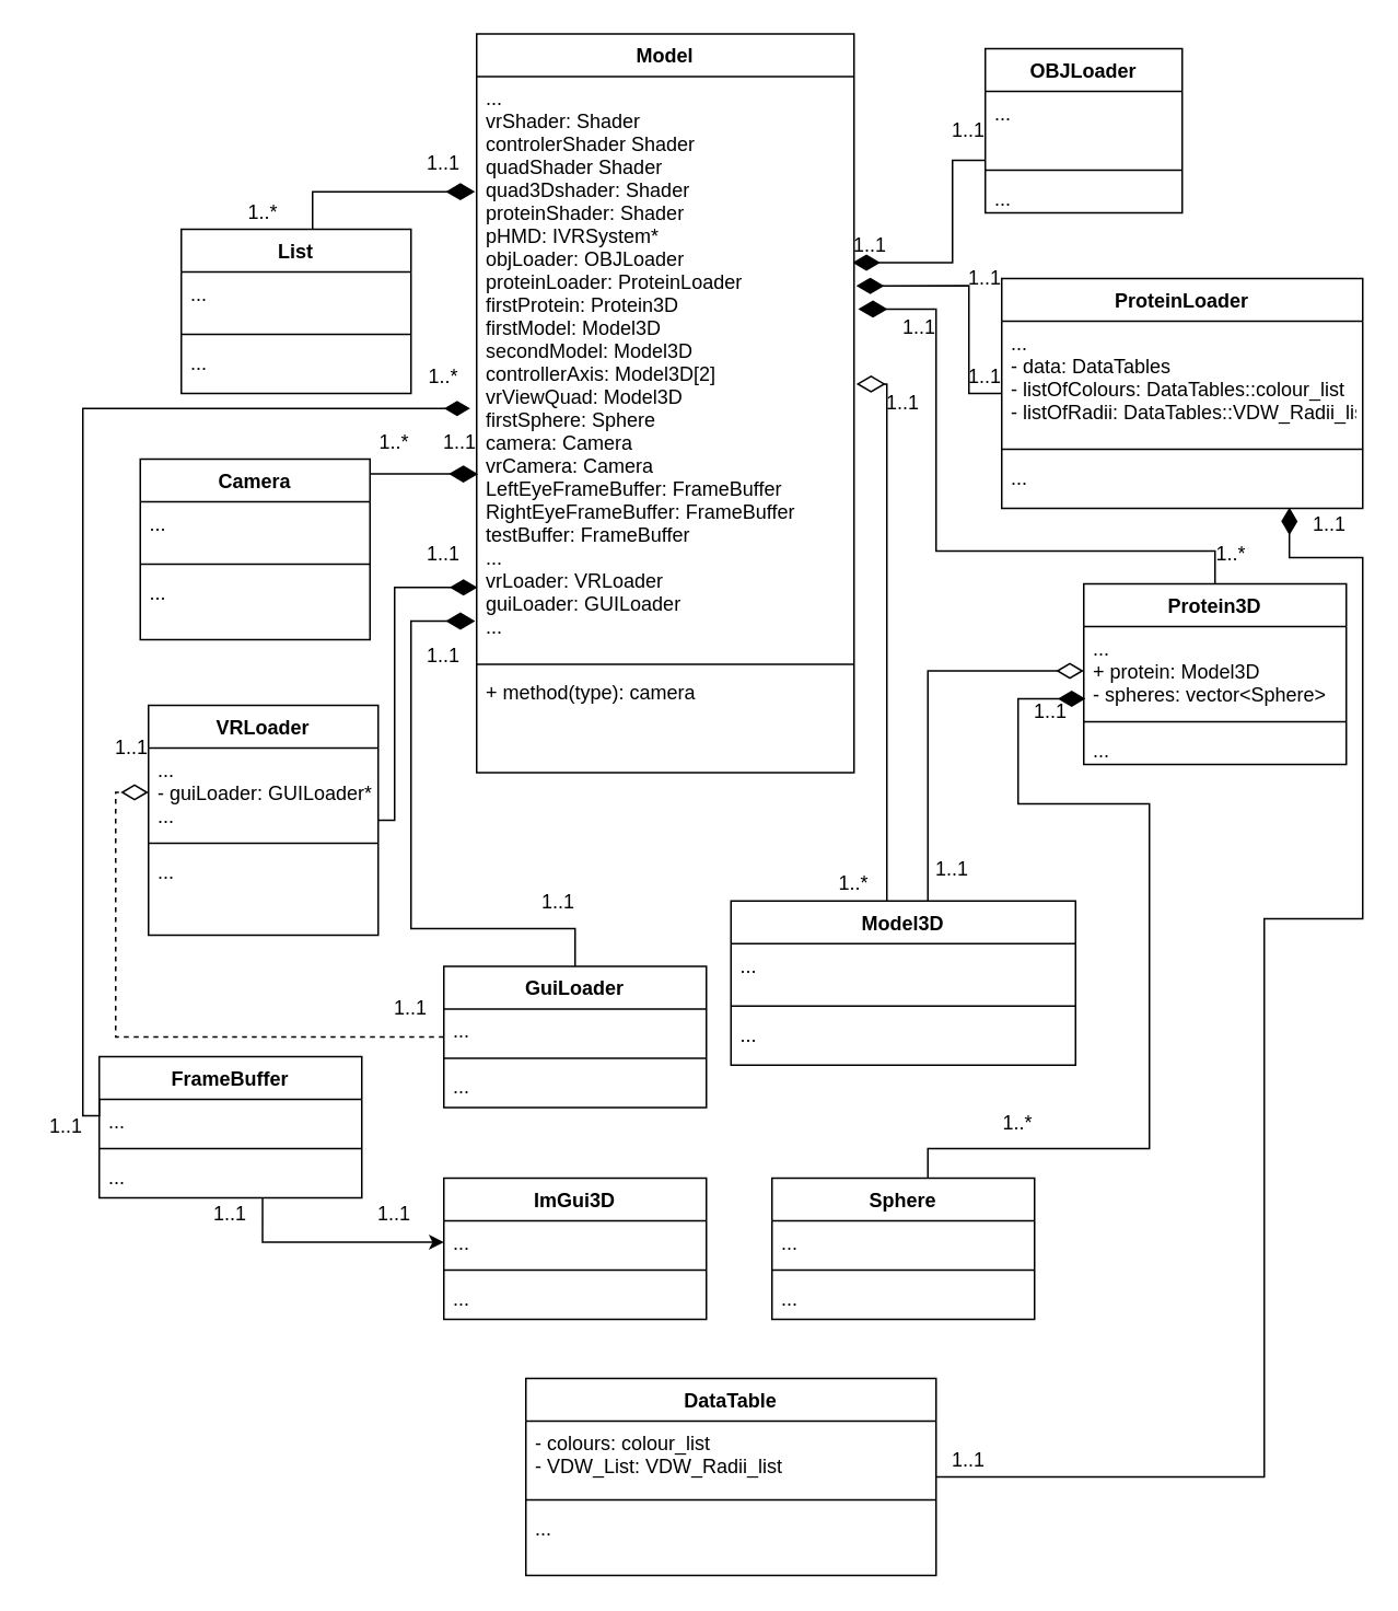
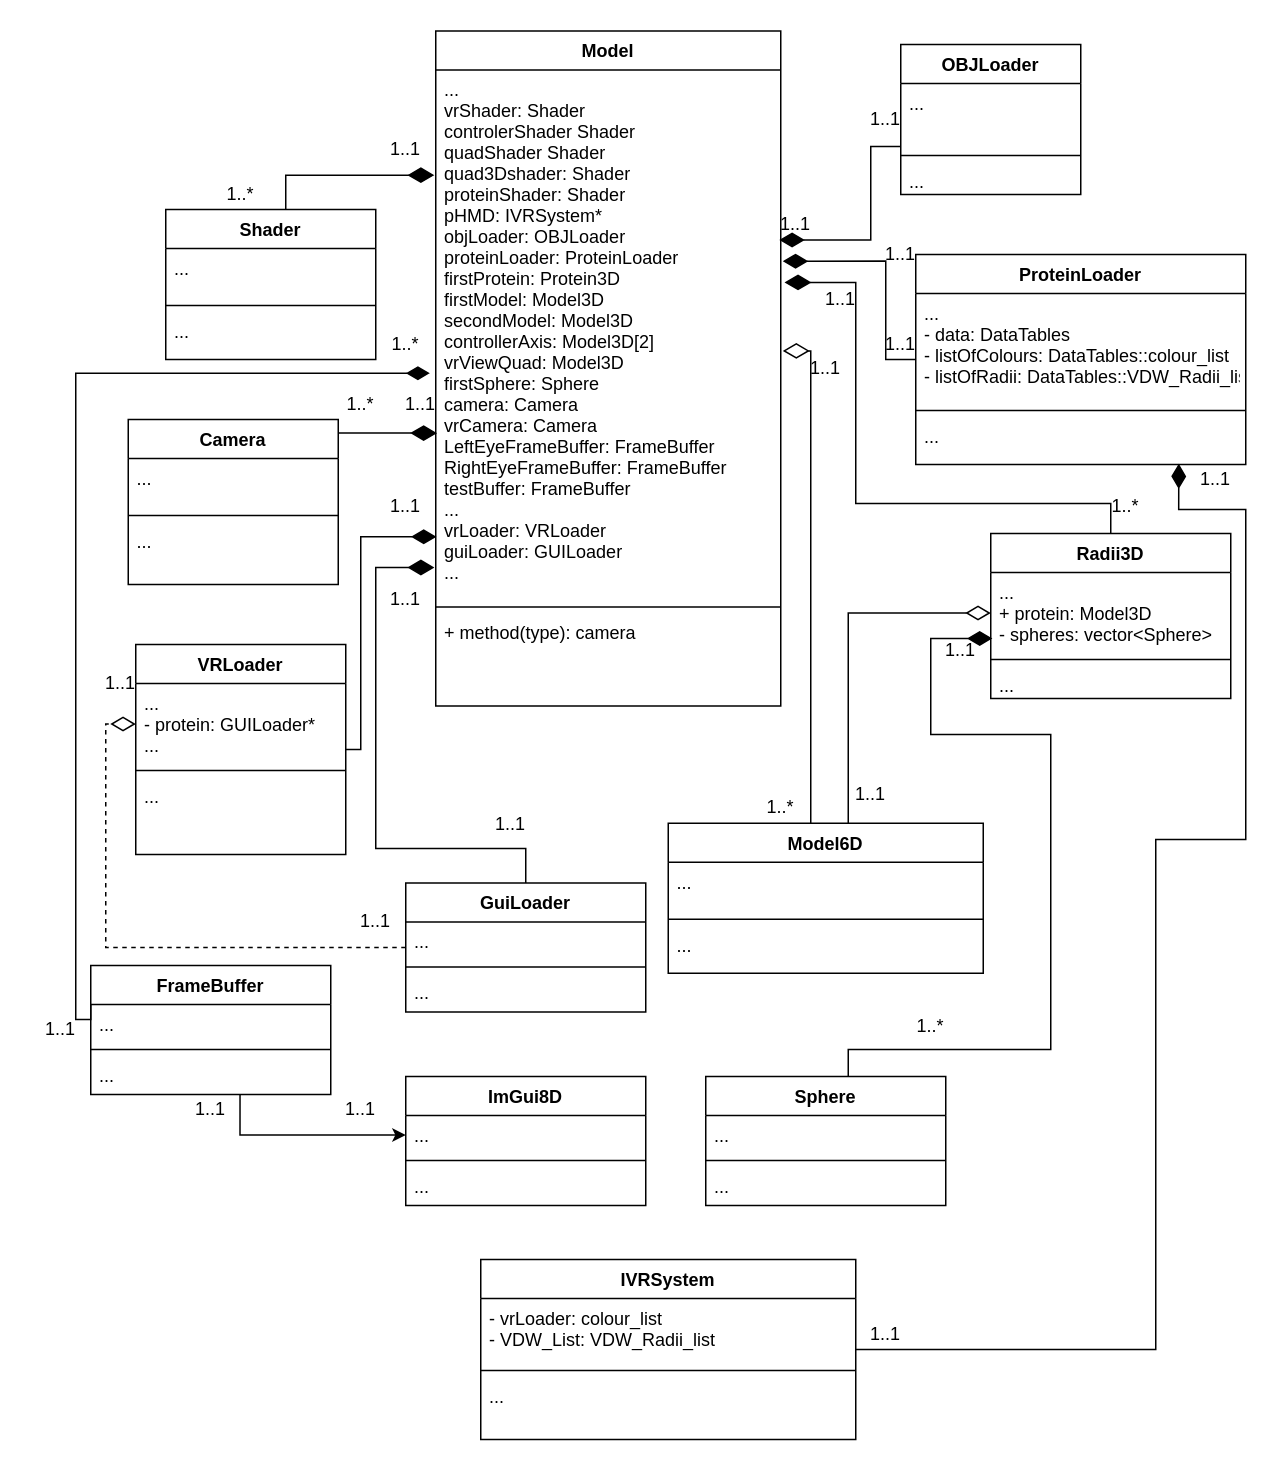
- <mxCell id="36" value="List" style="swimlane;fontStyle=1;align=center;verticalAlign=top;childLayout=stackLayout;horizontal=1;startSize=26;horizontalStack=0;resizeParent=1;resizeParentMax=0;resizeLast=0;collapsible=1;marginBottom=0;" parent="1" vertex="1"><mxGeometry x="110" y="139" width="140" height="100" as="geometry" /></mxCell>
+ <mxCell id="36" value="Shader" style="swimlane;fontStyle=1;align=center;verticalAlign=top;childLayout=stackLayout;horizontal=1;startSize=26;horizontalStack=0;resizeParent=1;resizeParentMax=0;resizeLast=0;collapsible=1;marginBottom=0;" parent="1" vertex="1"><mxGeometry x="110" y="139" width="140" height="100" as="geometry" /></mxCell>
- <mxCell id="22" value="Protein3D" style="swimlane;fontStyle=1;align=center;verticalAlign=top;childLayout=stackLayout;horizontal=1;startSize=26;horizontalStack=0;resizeParent=1;resizeParentMax=0;resizeLast=0;collapsible=1;marginBottom=0;" parent="1" vertex="1"><mxGeometry x="660" y="355" width="160" height="110" as="geometry" /></mxCell>
+ <mxCell id="22" value="Radii3D" style="swimlane;fontStyle=1;align=center;verticalAlign=top;childLayout=stackLayout;horizontal=1;startSize=26;horizontalStack=0;resizeParent=1;resizeParentMax=0;resizeLast=0;collapsible=1;marginBottom=0;" parent="1" vertex="1"><mxGeometry x="660" y="355" width="160" height="110" as="geometry" /></mxCell>
- <mxCell id="42" value="...&#10;- guiLoader: GUILoader*&#10;...&#10;&#10;" style="text;strokeColor=none;fillColor=none;align=left;verticalAlign=top;spacingLeft=4;spacingRight=4;overflow=hidden;rotatable=0;points=[[0,0.5],[1,0.5]];portConstraint=eastwest;" parent="41" vertex="1"><mxGeometry y="26" width="140" height="54" as="geometry" /></mxCell>
+ <mxCell id="42" value="...&#10;- protein: GUILoader*&#10;...&#10;&#10;" style="text;strokeColor=none;fillColor=none;align=left;verticalAlign=top;spacingLeft=4;spacingRight=4;overflow=hidden;rotatable=0;points=[[0,0.5],[1,0.5]];portConstraint=eastwest;" parent="41" vertex="1"><mxGeometry y="26" width="140" height="54" as="geometry" /></mxCell>
- <mxCell id="9" value="Model3D" style="swimlane;fontStyle=1;align=center;verticalAlign=top;childLayout=stackLayout;horizontal=1;startSize=26;horizontalStack=0;resizeParent=1;resizeParentMax=0;resizeLast=0;collapsible=1;marginBottom=0;" parent="1" vertex="1"><mxGeometry x="445" y="548.24" width="210" height="100" as="geometry" /></mxCell>
+ <mxCell id="9" value="Model6D" style="swimlane;fontStyle=1;align=center;verticalAlign=top;childLayout=stackLayout;horizontal=1;startSize=26;horizontalStack=0;resizeParent=1;resizeParentMax=0;resizeLast=0;collapsible=1;marginBottom=0;" parent="1" vertex="1"><mxGeometry x="445" y="548.24" width="210" height="100" as="geometry" /></mxCell>
- <mxCell id="57" value="ImGui3D" style="swimlane;fontStyle=1;align=center;verticalAlign=top;childLayout=stackLayout;horizontal=1;startSize=26;horizontalStack=0;resizeParent=1;resizeParentMax=0;resizeLast=0;collapsible=1;marginBottom=0;" parent="1" vertex="1"><mxGeometry x="270" y="717" width="160" height="86" as="geometry" /></mxCell>
+ <mxCell id="57" value="ImGui8D" style="swimlane;fontStyle=1;align=center;verticalAlign=top;childLayout=stackLayout;horizontal=1;startSize=26;horizontalStack=0;resizeParent=1;resizeParentMax=0;resizeLast=0;collapsible=1;marginBottom=0;" parent="1" vertex="1"><mxGeometry x="270" y="717" width="160" height="86" as="geometry" /></mxCell>
- <mxCell id="27" value="DataTable" style="swimlane;fontStyle=1;align=center;verticalAlign=top;childLayout=stackLayout;horizontal=1;startSize=26;horizontalStack=0;resizeParent=1;resizeParentMax=0;resizeLast=0;collapsible=1;marginBottom=0;" parent="1" vertex="1"><mxGeometry x="320" y="839" width="250" height="120" as="geometry" /></mxCell>
+ <mxCell id="27" value="IVRSystem" style="swimlane;fontStyle=1;align=center;verticalAlign=top;childLayout=stackLayout;horizontal=1;startSize=26;horizontalStack=0;resizeParent=1;resizeParentMax=0;resizeLast=0;collapsible=1;marginBottom=0;" parent="1" vertex="1"><mxGeometry x="320" y="839" width="250" height="120" as="geometry" /></mxCell>
- <mxCell id="28" value="- colours: colour_list&#10;- VDW_List: VDW_Radii_list" style="text;strokeColor=none;fillColor=none;align=left;verticalAlign=top;spacingLeft=4;spacingRight=4;overflow=hidden;rotatable=0;points=[[0,0.5],[1,0.5]];portConstraint=eastwest;" parent="27" vertex="1"><mxGeometry y="26" width="250" height="44" as="geometry" /></mxCell>
+ <mxCell id="28" value="- vrLoader: colour_list&#10;- VDW_List: VDW_Radii_list" style="text;strokeColor=none;fillColor=none;align=left;verticalAlign=top;spacingLeft=4;spacingRight=4;overflow=hidden;rotatable=0;points=[[0,0.5],[1,0.5]];portConstraint=eastwest;" parent="27" vertex="1"><mxGeometry y="26" width="250" height="44" as="geometry" /></mxCell>
